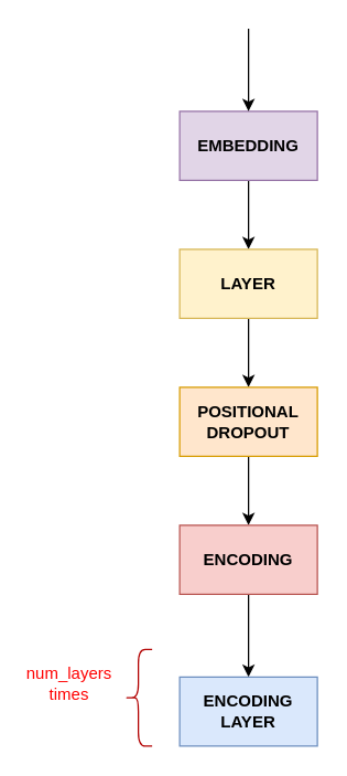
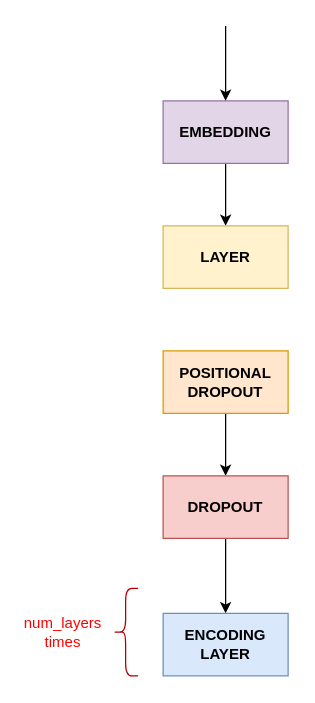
- <mxCell id="4" style="edgeStyle=orthogonalEdgeStyle;rounded=0;orthogonalLoop=1;jettySize=auto;html=1;entryX=0.5;entryY=0;entryDx=0;entryDy=0;" edge="1" parent="1" source="5" target="7"><mxGeometry relative="1" as="geometry" /></mxCell>
- <mxCell id="9" value="&lt;b&gt;ENCODING&lt;/b&gt;" style="rounded=0;whiteSpace=wrap;html=1;fillColor=#f8cecc;strokeColor=#b85450;" vertex="1" parent="1"><mxGeometry x="130" y="380" width="100" height="50" as="geometry" /></mxCell>
+ <mxCell id="9" value="&lt;b&gt;DROPOUT&lt;/b&gt;" style="rounded=0;whiteSpace=wrap;html=1;fillColor=#f8cecc;strokeColor=#b85450;" vertex="1" parent="1"><mxGeometry x="130" y="380" width="100" height="50" as="geometry" /></mxCell>
- <mxCell id="12" value="&lt;font color=&quot;#ff0000&quot;&gt;num_layers&lt;/font&gt;&lt;div&gt;&lt;font color=&quot;#ff0000&quot;&gt;times&lt;/font&gt;&lt;/div&gt;" style="text;html=1;align=center;verticalAlign=middle;whiteSpace=wrap;rounded=0;" vertex="1" parent="1"><mxGeometry x="20" y="480" width="60" height="30" as="geometry" /></mxCell>
+ <mxCell id="12" value="&lt;font color=&quot;#ff0000&quot;&gt;num_layers&lt;/font&gt;&lt;div&gt;&lt;font color=&quot;#ff0000&quot;&gt;times&lt;/font&gt;&lt;/div&gt;" style="text;html=1;align=center;verticalAlign=middle;whiteSpace=wrap;rounded=0;" vertex="1" parent="1"><mxGeometry x="20" y="490" width="60" height="30" as="geometry" /></mxCell>
